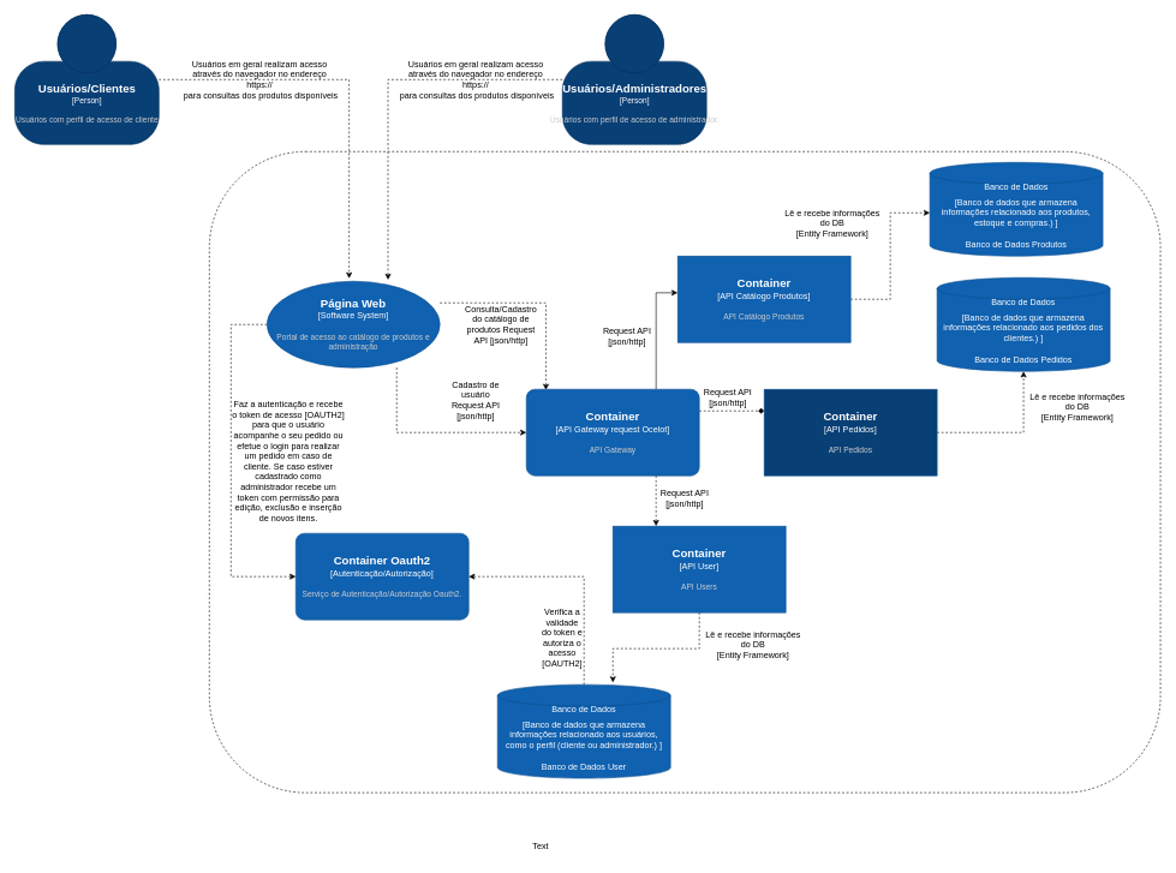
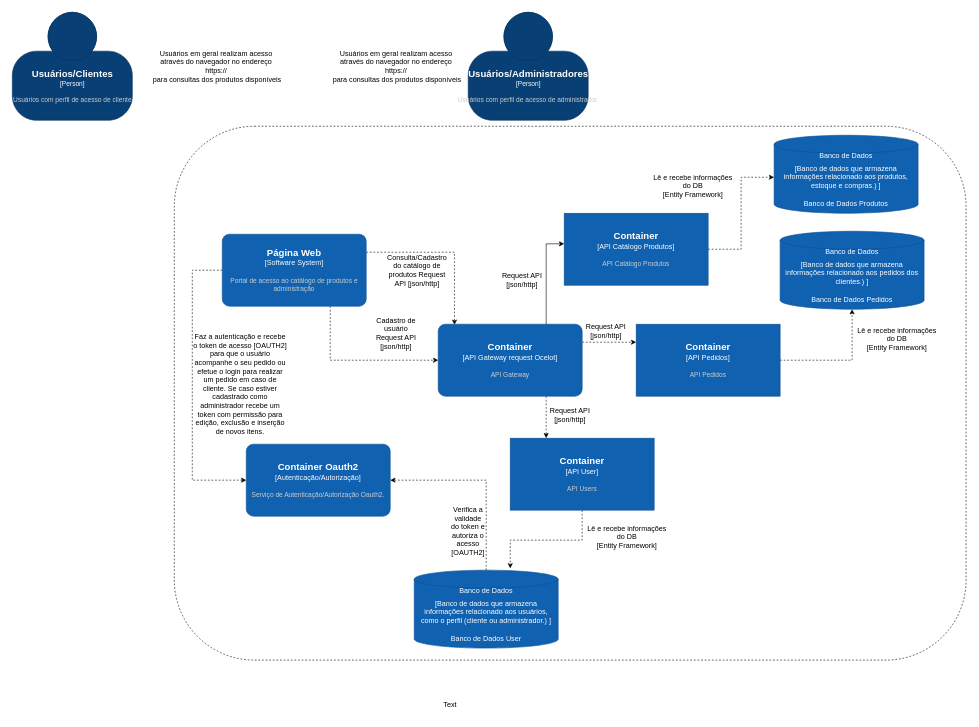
- <mxCell id="11" style="edgeStyle=orthogonalEdgeStyle;rounded=0;orthogonalLoop=1;jettySize=auto;html=1;exitX=0;exitY=0.5;exitDx=0;exitDy=0;exitPerimeter=0;entryX=0.7;entryY=-0.017;entryDx=0;entryDy=0;entryPerimeter=0;dashed=1;" parent="1" source="12" target="7" edge="1"><mxGeometry relative="1" as="geometry" /></mxCell>
- <mxCell id="2" style="edgeStyle=orthogonalEdgeStyle;rounded=0;orthogonalLoop=1;jettySize=auto;html=1;exitX=1;exitY=0.5;exitDx=0;exitDy=0;exitPerimeter=0;entryX=0.475;entryY=-0.033;entryDx=0;entryDy=0;entryPerimeter=0;dashed=1;" parent="1" source="3" target="7" edge="1"><mxGeometry relative="1" as="geometry" /></mxCell>
- <mxCell id="7" value="&lt;font style=&quot;font-size: 16px&quot;&gt;&lt;b&gt;Página Web&lt;/b&gt;&lt;/font&gt;&lt;div&gt;[Software System]&lt;/div&gt;&lt;br&gt;&lt;div&gt;&lt;font style=&quot;font-size: 11px&quot;&gt;&lt;font color=&quot;#cccccc&quot;&gt;Portal de acesso ao catálogo de produtos e administração&lt;/font&gt;&lt;/div&gt;" style="ellipse;whiteSpace=wrap;html=1;labelBackgroundColor=none;fillColor=#1061B0;fontColor=#ffffff;align=center;arcSize=10;strokeColor=#0D5091;metaEdit=1;resizable=0;points=[[0.25,0,0],[0.5,0,0],[0.75,0,0],[1,0.25,0],[1,0.5,0],[1,0.75,0],[0.75,1,0],[0.5,1,0],[0.25,1,0],[0,0.75,0],[0,0.5,0],[0,0.25,0]];" parent="1" vertex="1"><mxGeometry x="370" y="390" width="240" height="120" as="geometry" /></mxCell>
+ <mxCell id="7" value="&lt;font style=&quot;font-size: 16px&quot;&gt;&lt;b&gt;Página Web&lt;/b&gt;&lt;/font&gt;&lt;div&gt;[Software System]&lt;/div&gt;&lt;br&gt;&lt;div&gt;&lt;font style=&quot;font-size: 11px&quot;&gt;&lt;font color=&quot;#cccccc&quot;&gt;Portal de acesso ao catálogo de produtos e administração&lt;/font&gt;&lt;/div&gt;" style="rounded=1;whiteSpace=wrap;html=1;labelBackgroundColor=none;fillColor=#1061B0;fontColor=#ffffff;align=center;arcSize=10;strokeColor=#0D5091;metaEdit=1;resizable=0;points=[[0.25,0,0],[0.5,0,0],[0.75,0,0],[1,0.25,0],[1,0.5,0],[1,0.75,0],[0.75,1,0],[0.5,1,0],[0.25,1,0],[0,0.75,0],[0,0.5,0],[0,0.25,0]];" parent="1" vertex="1"><mxGeometry x="370" y="390" width="240" height="120" as="geometry" /></mxCell>
- <mxCell id="24" style="edgeStyle=orthogonalEdgeStyle;rounded=0;orthogonalLoop=1;jettySize=auto;html=1;exitX=1;exitY=0.25;exitDx=0;exitDy=0;exitPerimeter=0;entryX=0;entryY=0.25;entryDx=0;entryDy=0;entryPerimeter=0;dashed=1;fontSize=16;fontColor=#000000;endArrow=diamond;" edge="1" parent="1" source="25" target="36"><mxGeometry relative="1" as="geometry" /></mxCell>
+ <mxCell id="24" style="edgeStyle=orthogonalEdgeStyle;rounded=0;orthogonalLoop=1;jettySize=auto;html=1;exitX=1;exitY=0.25;exitDx=0;exitDy=0;exitPerimeter=0;entryX=0;entryY=0.25;entryDx=0;entryDy=0;entryPerimeter=0;dashed=1;fontSize=16;fontColor=#000000;" edge="1" parent="1" source="25" target="36"><mxGeometry relative="1" as="geometry" /></mxCell>
- <mxCell id="36" value="&lt;font style=&quot;font-size: 16px&quot;&gt;&lt;b&gt;Container&lt;/b&gt;&lt;/font&gt;&lt;div&gt;[API Pedidos]&lt;/div&gt;&lt;br&gt;&lt;div&gt;&lt;font style=&quot;font-size: 11px&quot;&gt;&lt;font color=&quot;#cccccc&quot;&gt;API Pedidos&lt;/font&gt;&lt;/div&gt;" style="rounded=1;whiteSpace=wrap;html=1;labelBackgroundColor=none;fillColor=#083f75;fontColor=#ffffff;align=center;arcSize=0;strokeColor=#0D5091;metaEdit=1;resizable=0;points=[[0.25,0,0],[0.5,0,0],[0.75,0,0],[1,0.25,0],[1,0.5,0],[1,0.75,0],[0.75,1,0],[0.5,1,0],[0.25,1,0],[0,0.75,0],[0,0.5,0],[0,0.25,0]];" vertex="1" parent="1"><mxGeometry x="1060" y="540" width="240" height="120" as="geometry" /></mxCell>
+ <mxCell id="36" value="&lt;font style=&quot;font-size: 16px&quot;&gt;&lt;b&gt;Container&lt;/b&gt;&lt;/font&gt;&lt;div&gt;[API Pedidos]&lt;/div&gt;&lt;br&gt;&lt;div&gt;&lt;font style=&quot;font-size: 11px&quot;&gt;&lt;font color=&quot;#cccccc&quot;&gt;API Pedidos&lt;/font&gt;&lt;/div&gt;" style="rounded=1;whiteSpace=wrap;html=1;labelBackgroundColor=none;fillColor=#1061B0;fontColor=#ffffff;align=center;arcSize=0;strokeColor=#0D5091;metaEdit=1;resizable=0;points=[[0.25,0,0],[0.5,0,0],[0.75,0,0],[1,0.25,0],[1,0.5,0],[1,0.75,0],[0.75,1,0],[0.5,1,0],[0.25,1,0],[0,0.75,0],[0,0.5,0],[0,0.25,0]];" vertex="1" parent="1"><mxGeometry x="1060" y="540" width="240" height="120" as="geometry" /></mxCell>
